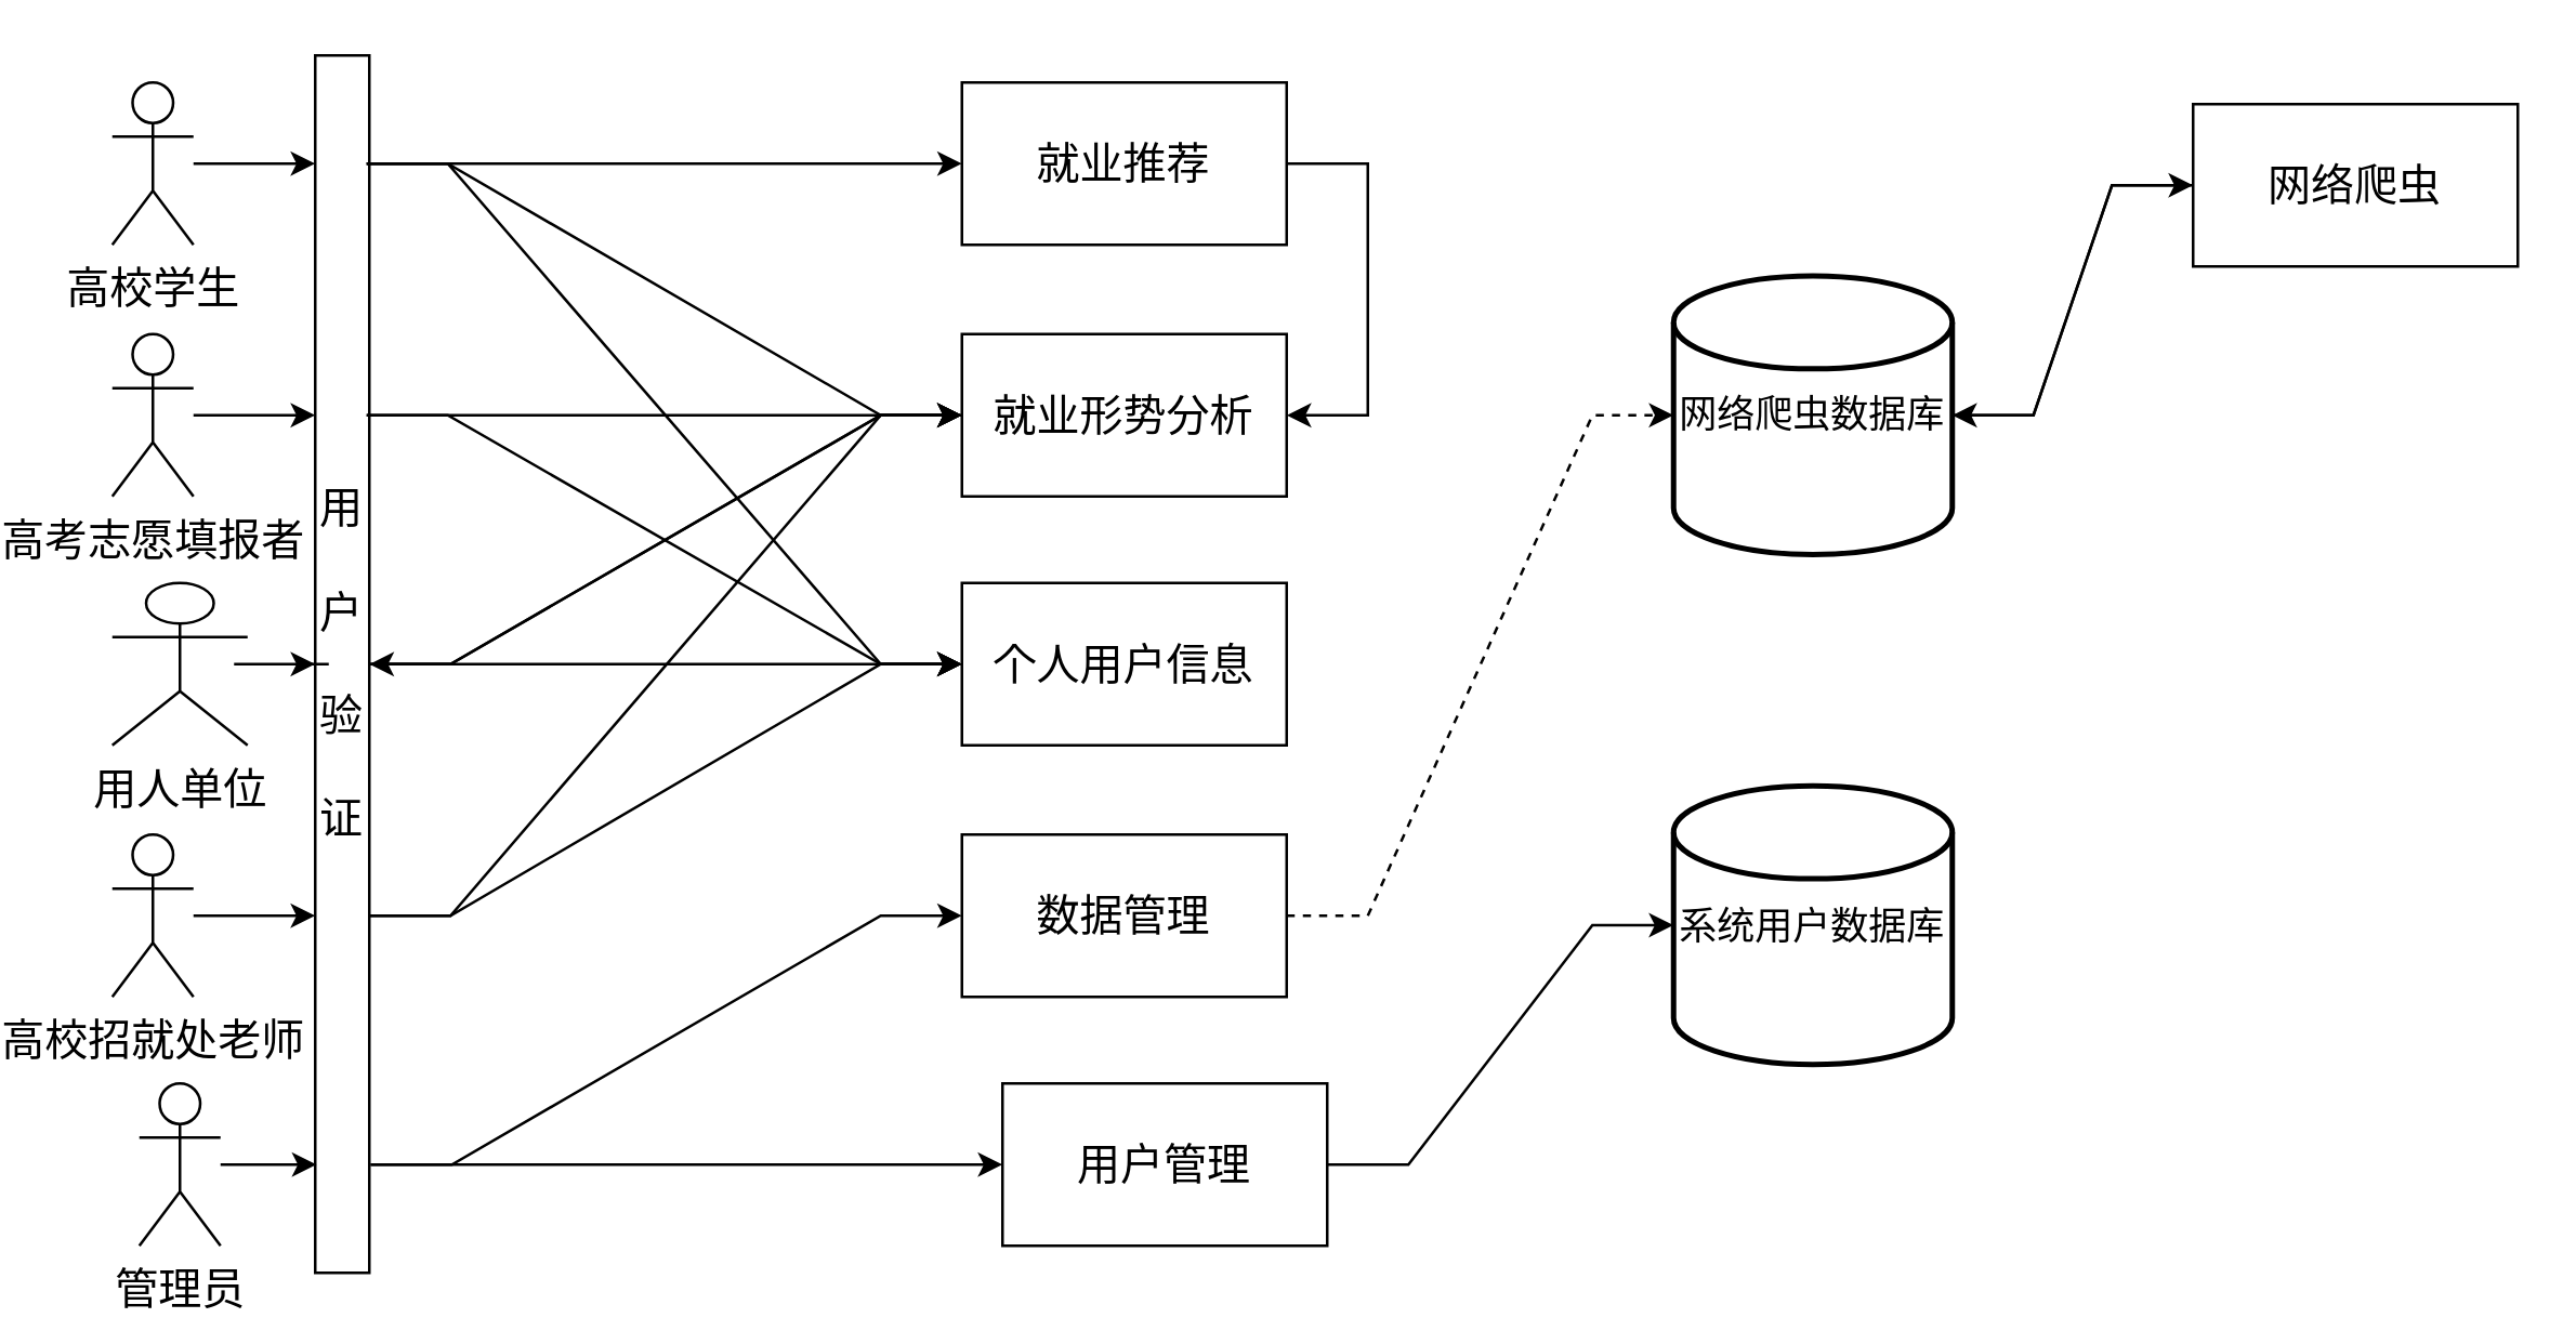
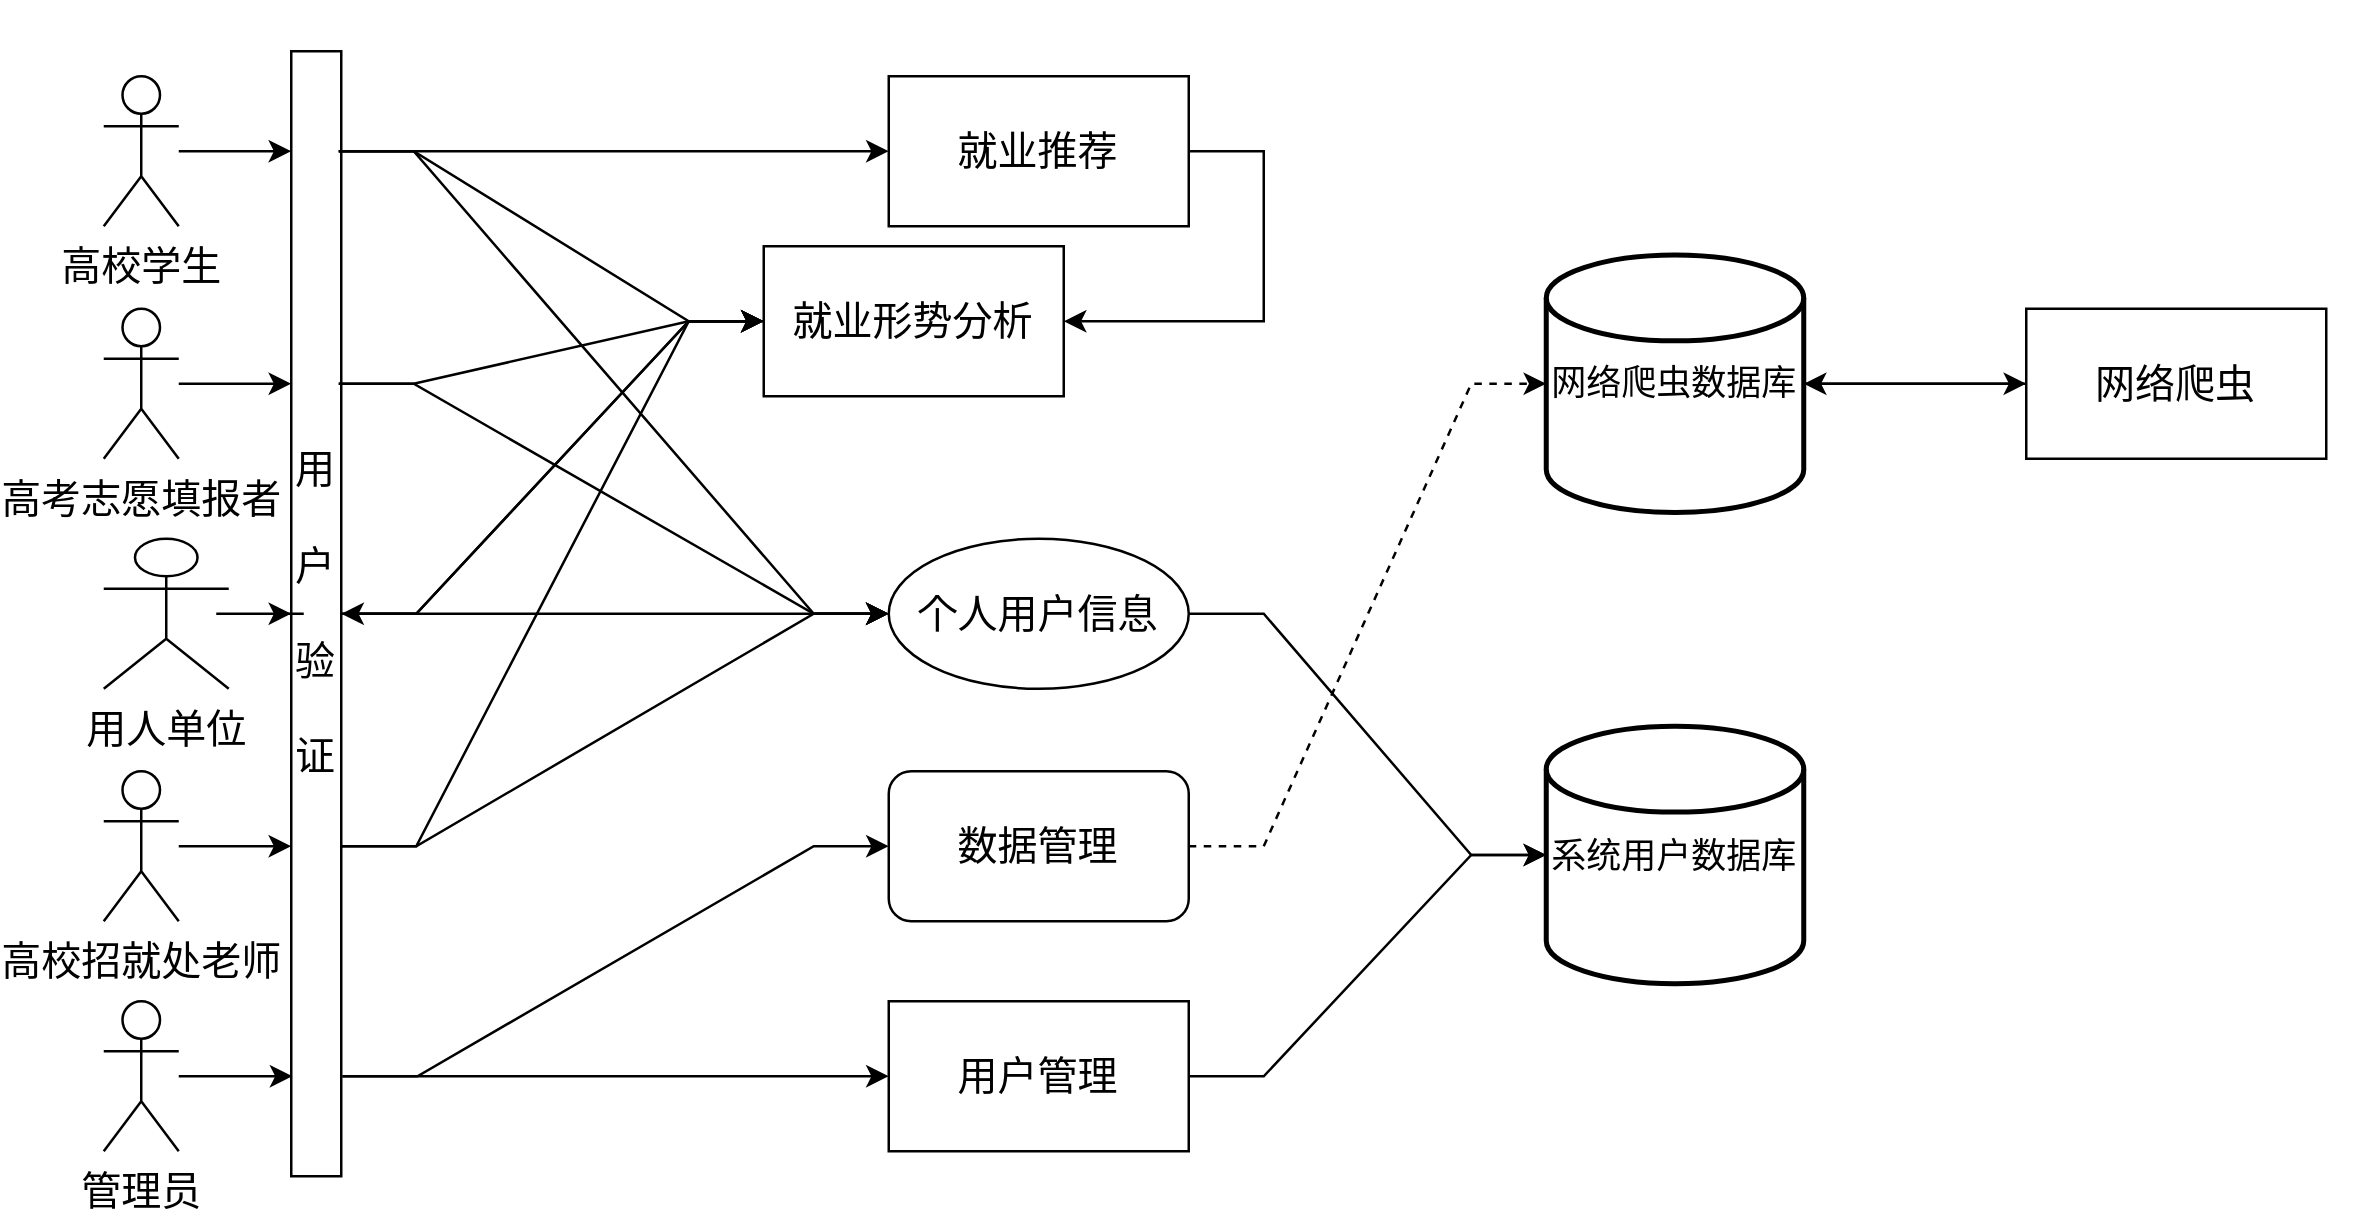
- <mxCell id="38" value="网络爬虫" style="rounded=0;whiteSpace=wrap;fontFamily=宋体;html=1;fontSize=16;shadow=0;sketch=0;fillColor=none;labelBackgroundColor=none;fontColor=#000000;strokeColor=#000000;" parent="1" vertex="1"><mxGeometry x="789" y="38" width="120" height="60" as="geometry" /></mxCell>
+ <mxCell id="38" value="网络爬虫" style="rounded=0;whiteSpace=wrap;fontFamily=宋体;html=1;fontSize=16;shadow=0;sketch=0;fillColor=none;labelBackgroundColor=none;fontColor=#000000;strokeColor=#000000;" parent="1" vertex="1"><mxGeometry x="789" y="123" width="120" height="60" as="geometry" /></mxCell>
- <mxCell id="3" value="就业形势分析" style="rounded=0;whiteSpace=wrap;fontFamily=宋体;html=1;fontSize=16;shadow=0;sketch=0;fillColor=none;labelBackgroundColor=none;fontColor=#000000;strokeColor=#000000;" parent="1" vertex="1"><mxGeometry x="334" y="123" width="120" height="60" as="geometry" /></mxCell>
+ <mxCell id="3" value="就业形势分析" style="rounded=0;whiteSpace=wrap;fontFamily=宋体;html=1;fontSize=16;shadow=0;sketch=0;fillColor=none;labelBackgroundColor=none;fontColor=#000000;strokeColor=#000000;" parent="1" vertex="1"><mxGeometry x="284" y="98" width="120" height="60" as="geometry" /></mxCell>
- <mxCell id="29" value="个人用户信息" style="rounded=0;whiteSpace=wrap;fontFamily=宋体;html=1;fontSize=16;shadow=0;sketch=0;fillColor=none;labelBackgroundColor=none;fontColor=#000000;strokeColor=#000000;" parent="1" vertex="1"><mxGeometry x="334" y="215" width="120" height="60" as="geometry" /></mxCell>
+ <mxCell id="29" value="个人用户信息" style="ellipse;whiteSpace=wrap;fontFamily=宋体;html=1;fontSize=16;shadow=0;sketch=0;fillColor=none;labelBackgroundColor=none;fontColor=#000000;strokeColor=#000000;" parent="1" vertex="1"><mxGeometry x="334" y="215" width="120" height="60" as="geometry" /></mxCell>
+ <mxCell id="28" style="edgeStyle=entityRelationEdgeStyle;rounded=0;sketch=0;html=1;entryX=0;entryY=0.5;entryDx=0;entryDy=0;entryPerimeter=0;shadow=0;fillColor=none;labelBackgroundColor=none;fontColor=#000000;strokeColor=#000000;" parent="1" source="29" target="36" edge="1"><mxGeometry relative="1" as="geometry" /></mxCell>
- <mxCell id="31" value="数据管理" style="rounded=0;whiteSpace=wrap;fontFamily=宋体;html=1;fontSize=16;shadow=0;sketch=0;fillColor=none;labelBackgroundColor=none;fontColor=#000000;strokeColor=#000000;" parent="1" vertex="1"><mxGeometry x="334" y="308" width="120" height="60" as="geometry" /></mxCell>
+ <mxCell id="31" value="数据管理" style="whiteSpace=wrap;fontFamily=宋体;html=1;fontSize=16;shadow=0;sketch=0;fillColor=none;labelBackgroundColor=none;fontColor=#000000;strokeColor=#000000;rounded=1;" parent="1" vertex="1"><mxGeometry x="334" y="308" width="120" height="60" as="geometry" /></mxCell>
- <mxCell id="27" value="管理员" style="shape=umlActor;verticalLabelPosition=bottom;verticalAlign=top;outlineConnect=0;fontFamily=宋体;html=1;fontSize=16;shadow=0;sketch=0;fillColor=none;labelBackgroundColor=none;fontColor=#000000;strokeColor=#000000;" parent="1" vertex="1"><mxGeometry x="30" y="400" width="30" height="60" as="geometry" /></mxCell>
+ <mxCell id="27" value="管理员" style="shape=umlActor;verticalLabelPosition=bottom;verticalAlign=top;outlineConnect=0;fontFamily=宋体;html=1;fontSize=16;shadow=0;sketch=0;fillColor=none;labelBackgroundColor=none;fontColor=#000000;strokeColor=#000000;" parent="1" vertex="1"><mxGeometry x="20" y="400" width="30" height="60" as="geometry" /></mxCell>
- <mxCell id="33" value="用户管理" style="rounded=0;whiteSpace=wrap;fontFamily=宋体;html=1;fontSize=16;shadow=0;sketch=0;fillColor=none;labelBackgroundColor=none;fontColor=#000000;strokeColor=#000000;" parent="1" vertex="1"><mxGeometry x="349" y="400" width="120" height="60" as="geometry" /></mxCell>
+ <mxCell id="33" value="用户管理" style="rounded=0;whiteSpace=wrap;fontFamily=宋体;html=1;fontSize=16;shadow=0;sketch=0;fillColor=none;labelBackgroundColor=none;fontColor=#000000;strokeColor=#000000;" parent="1" vertex="1"><mxGeometry x="334" y="400" width="120" height="60" as="geometry" /></mxCell>
